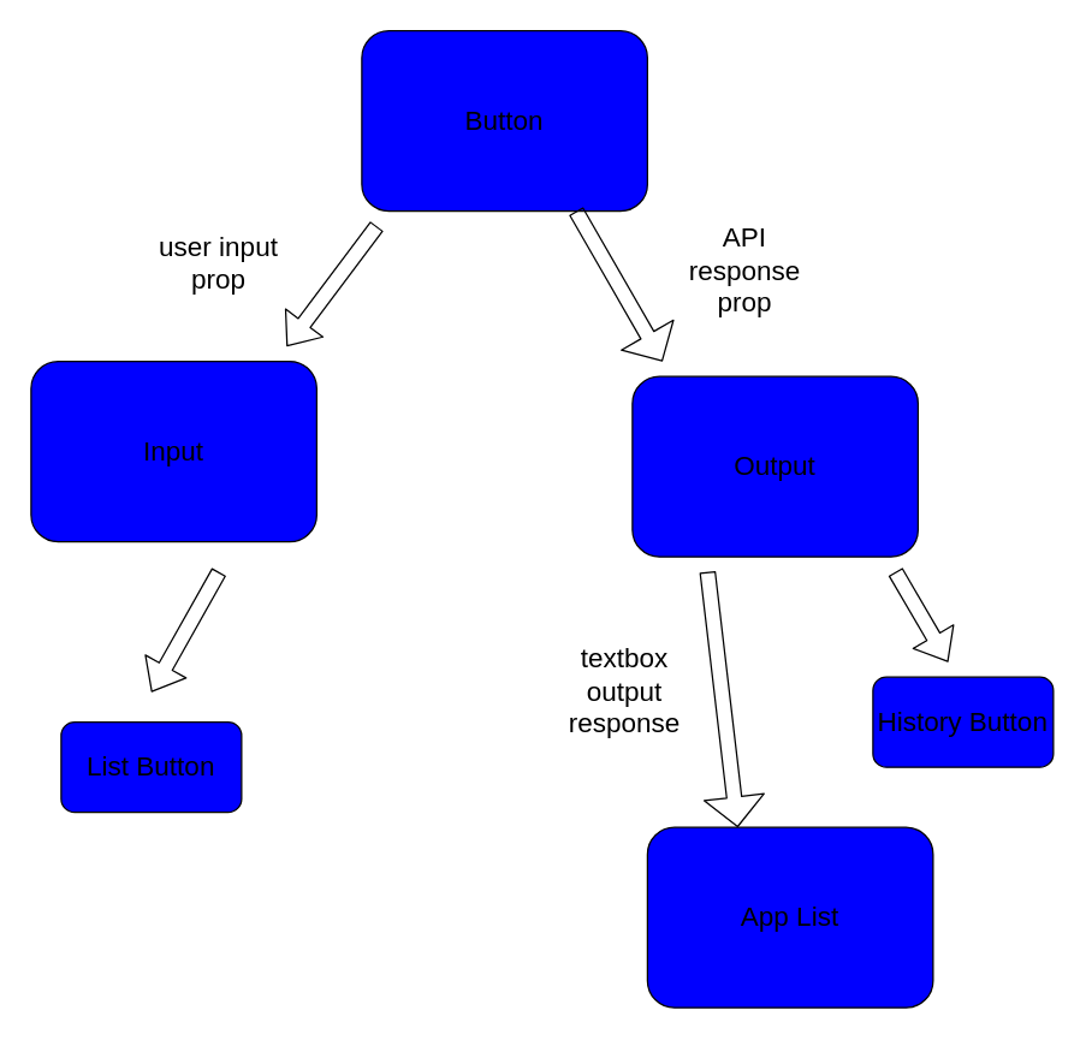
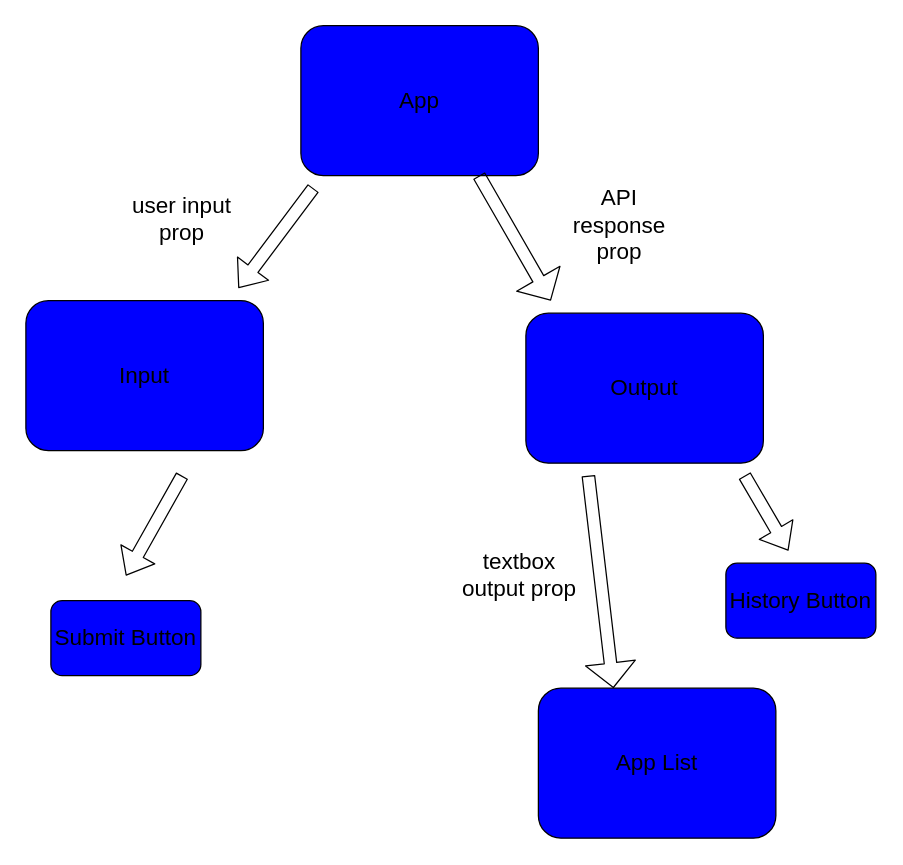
- <mxCell id="2" value="&lt;font style=&quot;font-size: 18px;&quot;&gt;Button&lt;/font&gt;" style="rounded=1;whiteSpace=wrap;html=1;strokeColor=#000000;fillColor=#0000FF;" vertex="1" parent="1"><mxGeometry x="240" y="20" width="190" height="120" as="geometry" /></mxCell>
+ <mxCell id="2" value="&lt;font style=&quot;font-size: 18px;&quot;&gt;App&lt;/font&gt;" style="rounded=1;whiteSpace=wrap;html=1;strokeColor=#000000;fillColor=#0000FF;" vertex="1" parent="1"><mxGeometry x="240" y="20" width="190" height="120" as="geometry" /></mxCell>
- <mxCell id="15" value="textbox output response" style="text;html=1;strokeColor=none;fillColor=none;align=center;verticalAlign=middle;whiteSpace=wrap;rounded=0;fontSize=18;" vertex="1" parent="1"><mxGeometry x="360" y="430" width="110" height="60" as="geometry" /></mxCell>
+ <mxCell id="15" value="textbox output prop" style="text;html=1;strokeColor=none;fillColor=none;align=center;verticalAlign=middle;whiteSpace=wrap;rounded=0;fontSize=18;" vertex="1" parent="1"><mxGeometry x="360" y="430" width="110" height="60" as="geometry" /></mxCell>
- <mxCell id="9" value="List Button" style="rounded=1;whiteSpace=wrap;html=1;strokeColor=#000000;fontSize=18;fillColor=#0000FF;" vertex="1" parent="1"><mxGeometry x="40" y="480" width="120" height="60" as="geometry" /></mxCell>
+ <mxCell id="9" value="Submit Button" style="rounded=1;whiteSpace=wrap;html=1;strokeColor=#000000;fontSize=18;fillColor=#0000FF;" vertex="1" parent="1"><mxGeometry x="40" y="480" width="120" height="60" as="geometry" /></mxCell>
